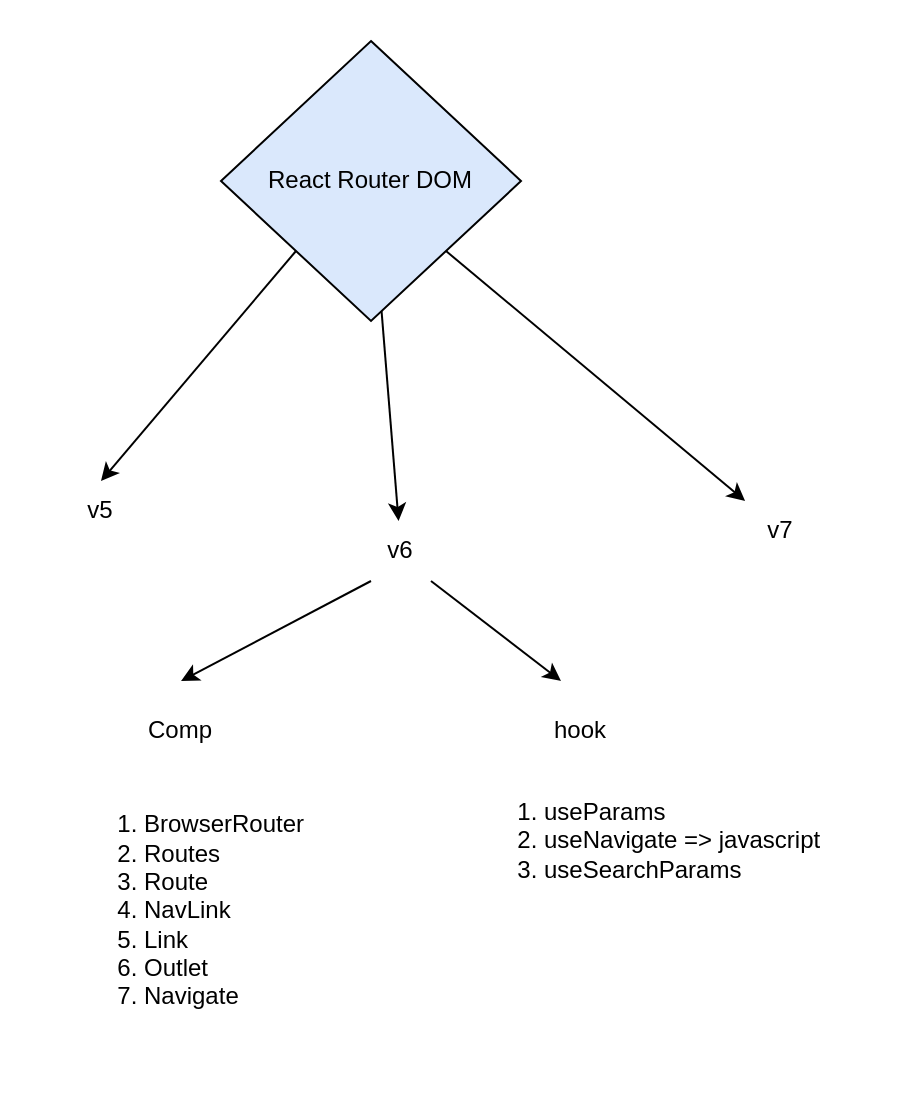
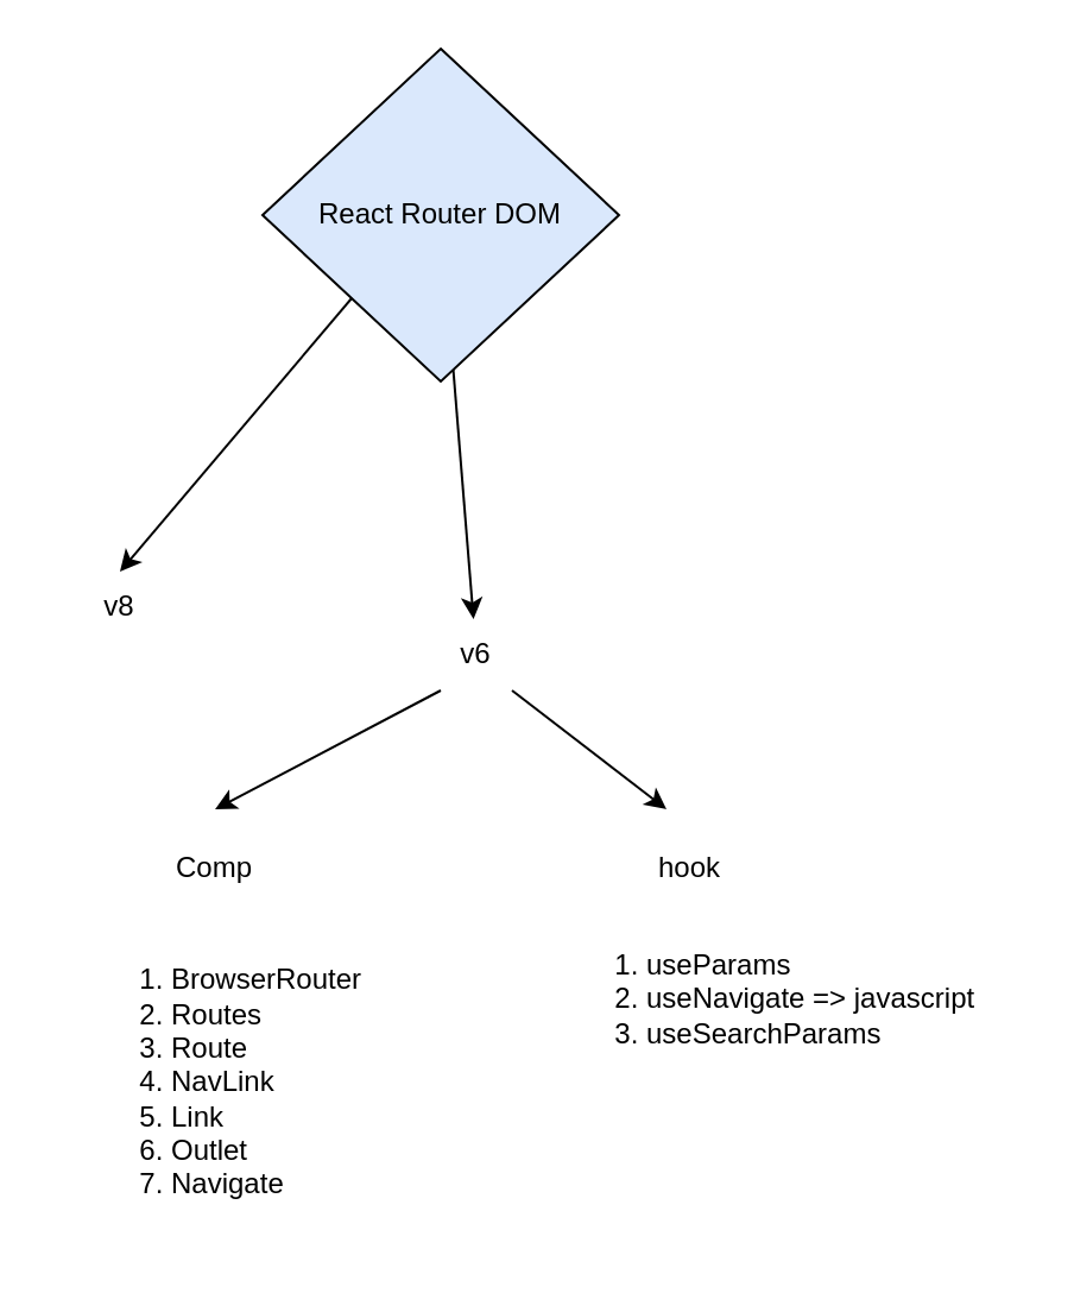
- <mxCell id="4" style="edgeStyle=none;html=1;exitX=1;exitY=1;exitDx=0;exitDy=0;" parent="1" source="5" target="10" edge="1"><mxGeometry relative="1" as="geometry" /></mxCell>
- <mxCell id="6" value="v5" style="text;strokeColor=none;align=center;fillColor=none;html=1;verticalAlign=middle;whiteSpace=wrap;rounded=0;" parent="1" vertex="1"><mxGeometry x="20" y="240" width="60" height="30" as="geometry" /></mxCell>
+ <mxCell id="6" value="v8" style="text;strokeColor=none;align=center;fillColor=none;html=1;verticalAlign=middle;whiteSpace=wrap;rounded=0;" parent="1" vertex="1"><mxGeometry x="20" y="240" width="60" height="30" as="geometry" /></mxCell>
- <mxCell id="10" value="v7" style="text;strokeColor=none;align=center;fillColor=none;html=1;verticalAlign=middle;whiteSpace=wrap;rounded=0;" parent="1" vertex="1"><mxGeometry x="360" y="250" width="60" height="30" as="geometry" /></mxCell>
